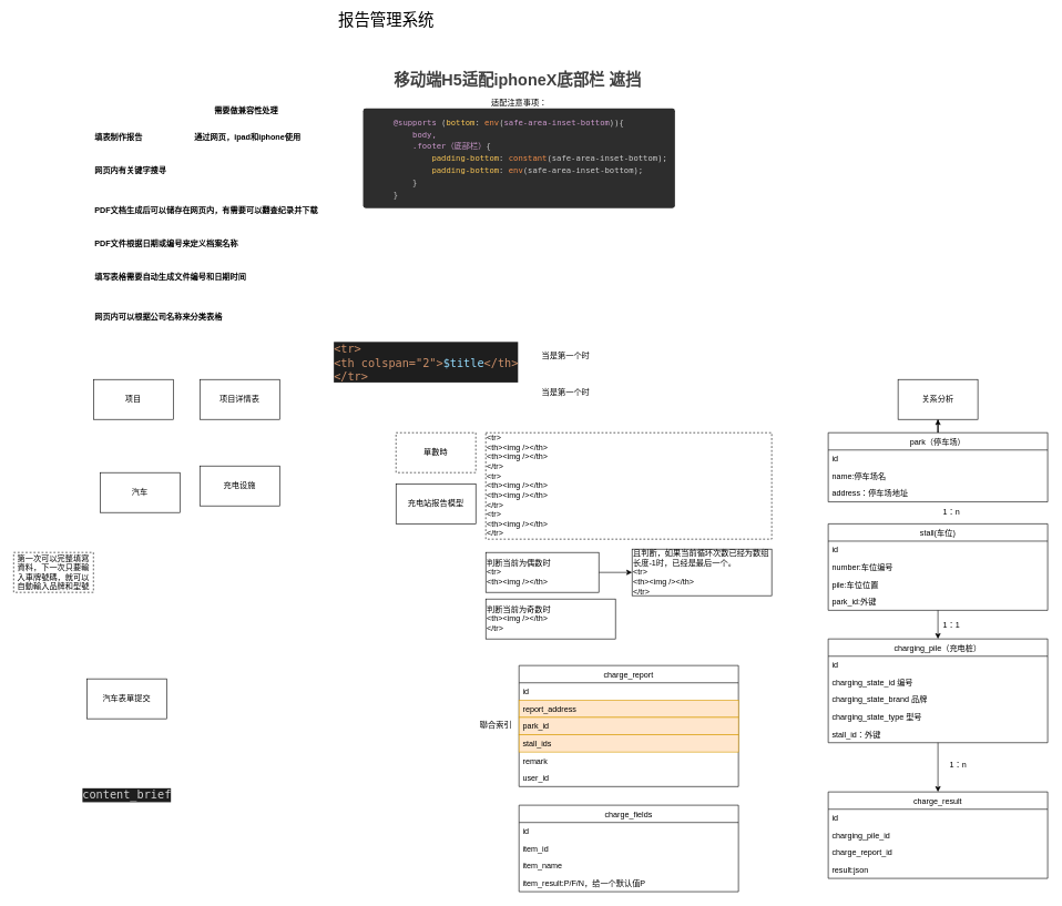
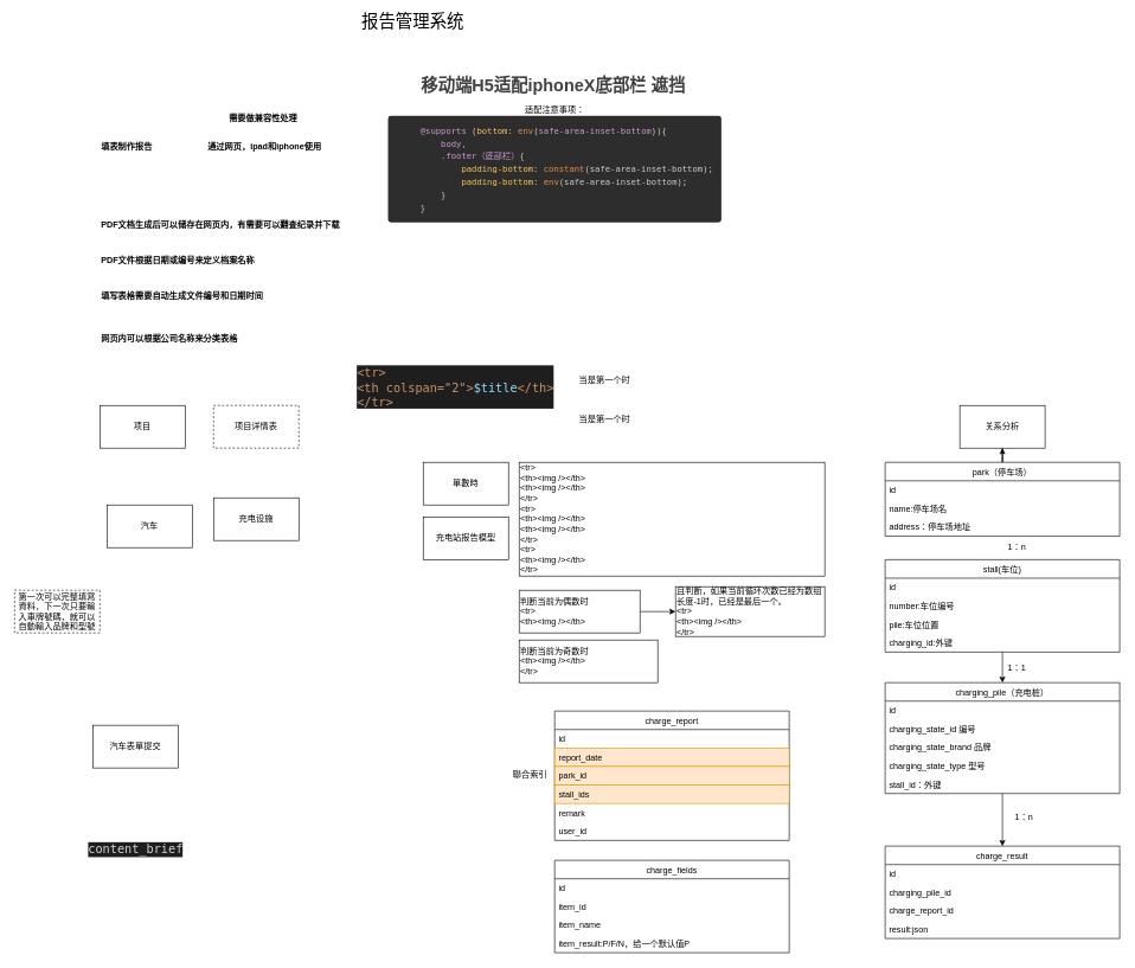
- <mxCell id="8" value="&lt;p class=&quot;p1&quot;&gt;&lt;b&gt;网页内有关键字搜寻&lt;/b&gt;&lt;/p&gt;" style="text;whiteSpace=wrap;html=1;" parent="1" vertex="1"><mxGeometry x="140" y="230" width="130" height="50" as="geometry" /></mxCell>
- <mxCell id="14" value="项目详情表" style="rounded=0;whiteSpace=wrap;html=1;strokeWidth=1;" parent="1" vertex="1"><mxGeometry x="300" y="570" width="120" height="60" as="geometry" /></mxCell>
+ <mxCell id="14" value="项目详情表" style="rounded=0;whiteSpace=wrap;html=1;strokeWidth=1;dashed=1;" parent="1" vertex="1"><mxGeometry x="300" y="570" width="120" height="60" as="geometry" /></mxCell>
- <mxCell id="22" value="單數時" style="whiteSpace=wrap;html=1;dashed=1;" parent="1" vertex="1"><mxGeometry x="595" y="650" width="120" height="60" as="geometry" /></mxCell>
+ <mxCell id="22" value="單數時" style="whiteSpace=wrap;html=1;" parent="1" vertex="1"><mxGeometry x="595" y="650" width="120" height="60" as="geometry" /></mxCell>
- <mxCell id="25" value="&amp;lt;tr&amp;gt;&lt;br&gt;&amp;lt;th&amp;gt;&amp;lt;img /&amp;gt;&amp;lt;/th&amp;gt;&lt;br&gt;&amp;lt;th&amp;gt;&amp;lt;img /&amp;gt;&amp;lt;/th&amp;gt;&lt;br&gt;&amp;lt;/tr&amp;gt;&lt;br&gt;&amp;lt;tr&amp;gt;&lt;br&gt;&amp;lt;th&amp;gt;&amp;lt;img /&amp;gt;&amp;lt;/th&amp;gt;&lt;br&gt;&amp;lt;th&amp;gt;&amp;lt;img /&amp;gt;&amp;lt;/th&amp;gt;&lt;br&gt;&amp;lt;/tr&amp;gt;&lt;br&gt;&lt;span style=&quot;text-align: center&quot;&gt;&amp;lt;tr&amp;gt;&lt;/span&gt;&lt;br style=&quot;text-align: center&quot;&gt;&lt;span style=&quot;text-align: center&quot;&gt;&amp;lt;th&amp;gt;&amp;lt;img /&amp;gt;&amp;lt;/th&amp;gt;&lt;/span&gt;&lt;br style=&quot;text-align: center&quot;&gt;&lt;span style=&quot;text-align: center&quot;&gt;&amp;lt;/tr&amp;gt;&lt;/span&gt;" style="whiteSpace=wrap;html=1;align=left;dashed=1;" parent="1" vertex="1"><mxGeometry x="730" y="650" width="430" height="160" as="geometry" /></mxCell>
+ <mxCell id="25" value="&amp;lt;tr&amp;gt;&lt;br&gt;&amp;lt;th&amp;gt;&amp;lt;img /&amp;gt;&amp;lt;/th&amp;gt;&lt;br&gt;&amp;lt;th&amp;gt;&amp;lt;img /&amp;gt;&amp;lt;/th&amp;gt;&lt;br&gt;&amp;lt;/tr&amp;gt;&lt;br&gt;&amp;lt;tr&amp;gt;&lt;br&gt;&amp;lt;th&amp;gt;&amp;lt;img /&amp;gt;&amp;lt;/th&amp;gt;&lt;br&gt;&amp;lt;th&amp;gt;&amp;lt;img /&amp;gt;&amp;lt;/th&amp;gt;&lt;br&gt;&amp;lt;/tr&amp;gt;&lt;br&gt;&lt;span style=&quot;text-align: center&quot;&gt;&amp;lt;tr&amp;gt;&lt;/span&gt;&lt;br style=&quot;text-align: center&quot;&gt;&lt;span style=&quot;text-align: center&quot;&gt;&amp;lt;th&amp;gt;&amp;lt;img /&amp;gt;&amp;lt;/th&amp;gt;&lt;/span&gt;&lt;br style=&quot;text-align: center&quot;&gt;&lt;span style=&quot;text-align: center&quot;&gt;&amp;lt;/tr&amp;gt;&lt;/span&gt;" style="whiteSpace=wrap;html=1;align=left;" parent="1" vertex="1"><mxGeometry x="730" y="650" width="430" height="160" as="geometry" /></mxCell>
- <mxCell id="60" value="park_id:外键" style="text;strokeColor=none;fillColor=none;align=left;verticalAlign=top;spacingLeft=4;spacingRight=4;overflow=hidden;rotatable=0;points=[[0,0.5],[1,0.5]];portConstraint=eastwest;" parent="56" vertex="1"><mxGeometry y="104" width="330" height="26" as="geometry" /></mxCell>
+ <mxCell id="60" value="charging_id:外键" style="text;strokeColor=none;fillColor=none;align=left;verticalAlign=top;spacingLeft=4;spacingRight=4;overflow=hidden;rotatable=0;points=[[0,0.5],[1,0.5]];portConstraint=eastwest;" parent="56" vertex="1"><mxGeometry y="104" width="330" height="26" as="geometry" /></mxCell>
- <mxCell id="39" value="report_address" style="text;strokeColor=#d79b00;fillColor=#ffe6cc;align=left;verticalAlign=top;spacingLeft=4;spacingRight=4;overflow=hidden;rotatable=0;points=[[0,0.5],[1,0.5]];portConstraint=eastwest;" parent="37" vertex="1"><mxGeometry y="52" width="330" height="26" as="geometry" /></mxCell>
+ <mxCell id="39" value="report_date" style="text;strokeColor=#d79b00;fillColor=#ffe6cc;align=left;verticalAlign=top;spacingLeft=4;spacingRight=4;overflow=hidden;rotatable=0;points=[[0,0.5],[1,0.5]];portConstraint=eastwest;" parent="37" vertex="1"><mxGeometry y="52" width="330" height="26" as="geometry" /></mxCell>
